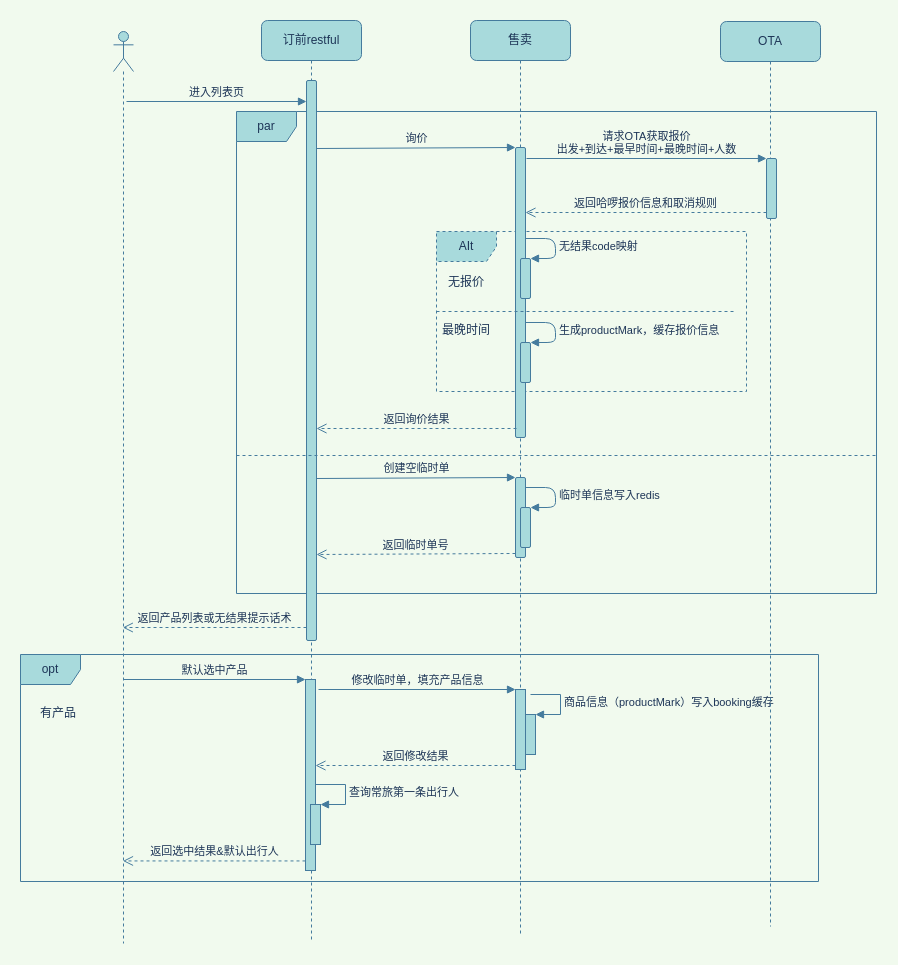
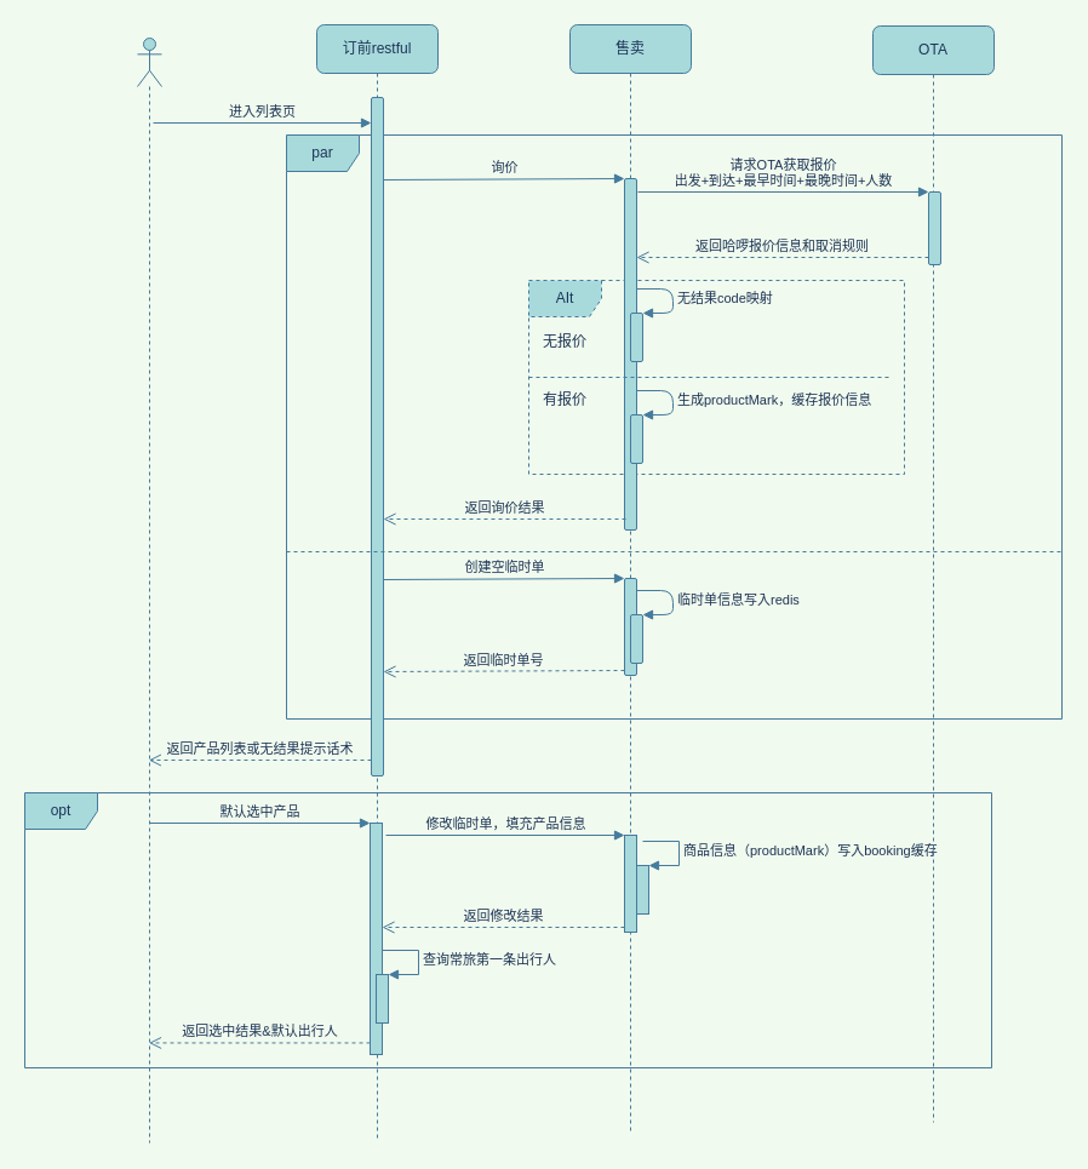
- <mxCell id="36" value="最晚时间" style="text;html=1;strokeColor=none;fillColor=none;align=center;verticalAlign=middle;whiteSpace=wrap;rounded=1;dashed=1;fontColor=#1D3557;" vertex="1" parent="1"><mxGeometry x="436" y="315" width="60" height="30" as="geometry" /></mxCell>
+ <mxCell id="36" value="有报价" style="text;html=1;strokeColor=none;fillColor=none;align=center;verticalAlign=middle;whiteSpace=wrap;rounded=1;dashed=1;fontColor=#1D3557;" vertex="1" parent="1"><mxGeometry x="436" y="315" width="60" height="30" as="geometry" /></mxCell>
- <mxCell id="41" value="有产品" style="text;html=1;strokeColor=none;fillColor=none;align=center;verticalAlign=middle;whiteSpace=wrap;rounded=0;fontColor=#1D3557;" vertex="1" parent="1"><mxGeometry x="28" y="698" width="60" height="30" as="geometry" /></mxCell>
